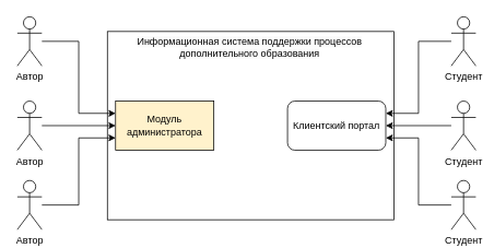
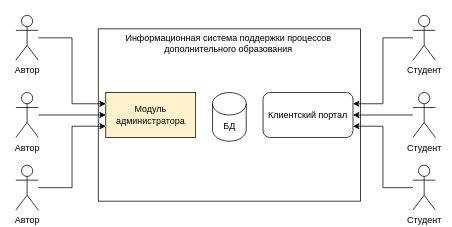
+ <mxCell id="17" value="БД" style="shape=cylinder3;whiteSpace=wrap;html=1;boundedLbl=1;backgroundOutline=1;size=15;" vertex="1" parent="1"><mxGeometry x="282.5" y="123" width="45" height="65" as="geometry" /></mxCell>
